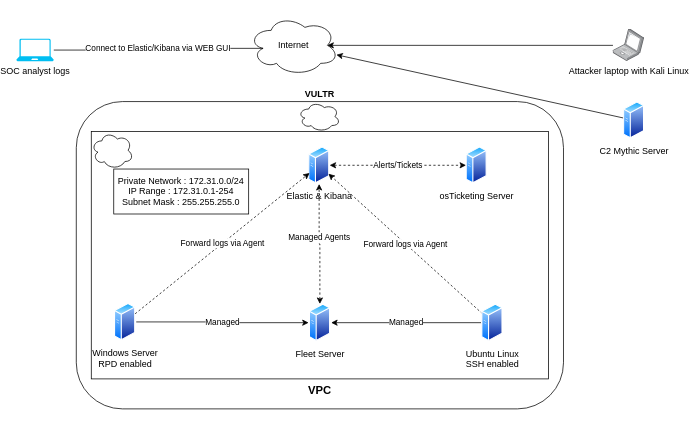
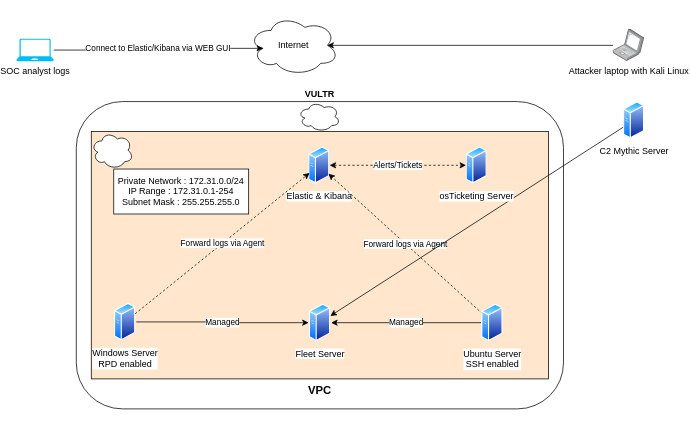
- <mxCell id="23" value="Connect to Elastic/Kibana via WEB GUI" style="edgeStyle=orthogonalEdgeStyle;rounded=0;orthogonalLoop=1;jettySize=auto;html=1;entryX=0.16;entryY=0.55;entryDx=0;entryDy=0;entryPerimeter=0;endArrow=none;" edge="1" parent="1" source="16" target="15"><mxGeometry relative="1" as="geometry"><mxPoint x="360" y="66" as="targetPoint" /></mxGeometry></mxCell>
+ <mxCell id="23" value="Connect to Elastic/Kibana via WEB GUI" style="edgeStyle=orthogonalEdgeStyle;rounded=0;orthogonalLoop=1;jettySize=auto;html=1;entryX=0.16;entryY=0.55;entryDx=0;entryDy=0;entryPerimeter=0;" edge="1" parent="1" source="16" target="15"><mxGeometry relative="1" as="geometry"><mxPoint x="360" y="66" as="targetPoint" /></mxGeometry></mxCell>
- <mxCell id="13" style="rounded=0;orthogonalLoop=1;jettySize=auto;html=1;" edge="1" parent="1" source="14" target="15"><mxGeometry relative="1" as="geometry" /></mxCell>
+ <mxCell id="13" style="rounded=0;orthogonalLoop=1;jettySize=auto;html=1;" edge="1" parent="1" source="14" target="9"><mxGeometry relative="1" as="geometry" /></mxCell>
- <mxCell id="8" value="Managed Agents" style="edgeStyle=orthogonalEdgeStyle;rounded=0;orthogonalLoop=1;jettySize=auto;html=1;verticalAlign=bottom;dashed=1;endArrow=classic;endFill=1;startArrow=classic;startFill=1;labelBorderColor=none;" edge="1" parent="1" source="9" target="5"><mxGeometry relative="1" as="geometry"><mxPoint x="433.76" y="404" as="sourcePoint" /><mxPoint x="433.76" y="325" as="targetPoint" /></mxGeometry></mxCell>
- <mxCell id="3" value="&lt;b&gt;&lt;font style=&quot;font-size: 15px;&quot;&gt;VPC&lt;/font&gt;&lt;/b&gt;" style="rounded=0;whiteSpace=wrap;html=1;align=center;labelPosition=center;verticalLabelPosition=bottom;verticalAlign=top;" vertex="1" parent="1"><mxGeometry x="120" y="175" width="610" height="330" as="geometry" /></mxCell>
+ <mxCell id="3" value="&lt;b&gt;&lt;font style=&quot;font-size: 15px;&quot;&gt;VPC&lt;/font&gt;&lt;/b&gt;" style="rounded=0;whiteSpace=wrap;html=1;align=center;labelPosition=center;verticalLabelPosition=bottom;verticalAlign=top;fillColor=#ffe6cc;" vertex="1" parent="1"><mxGeometry x="120" y="175" width="610" height="330" as="geometry" /></mxCell>
- <mxCell id="12" value="Ubuntu Linux &lt;br&gt;SSH enabled" style="image;aspect=fixed;perimeter=ellipsePerimeter;html=1;align=center;shadow=0;dashed=0;spacingTop=3;image=img/lib/active_directory/generic_server.svg;labelBorderColor=none;" vertex="1" parent="1"><mxGeometry x="640" y="405" width="30" height="50" as="geometry" /></mxCell>
+ <mxCell id="12" value="Ubuntu Server &lt;br&gt;SSH enabled" style="image;aspect=fixed;perimeter=ellipsePerimeter;html=1;align=center;shadow=0;dashed=0;spacingTop=3;image=img/lib/active_directory/generic_server.svg;labelBorderColor=none;" vertex="1" parent="1"><mxGeometry x="640" y="405" width="30" height="50" as="geometry" /></mxCell>
